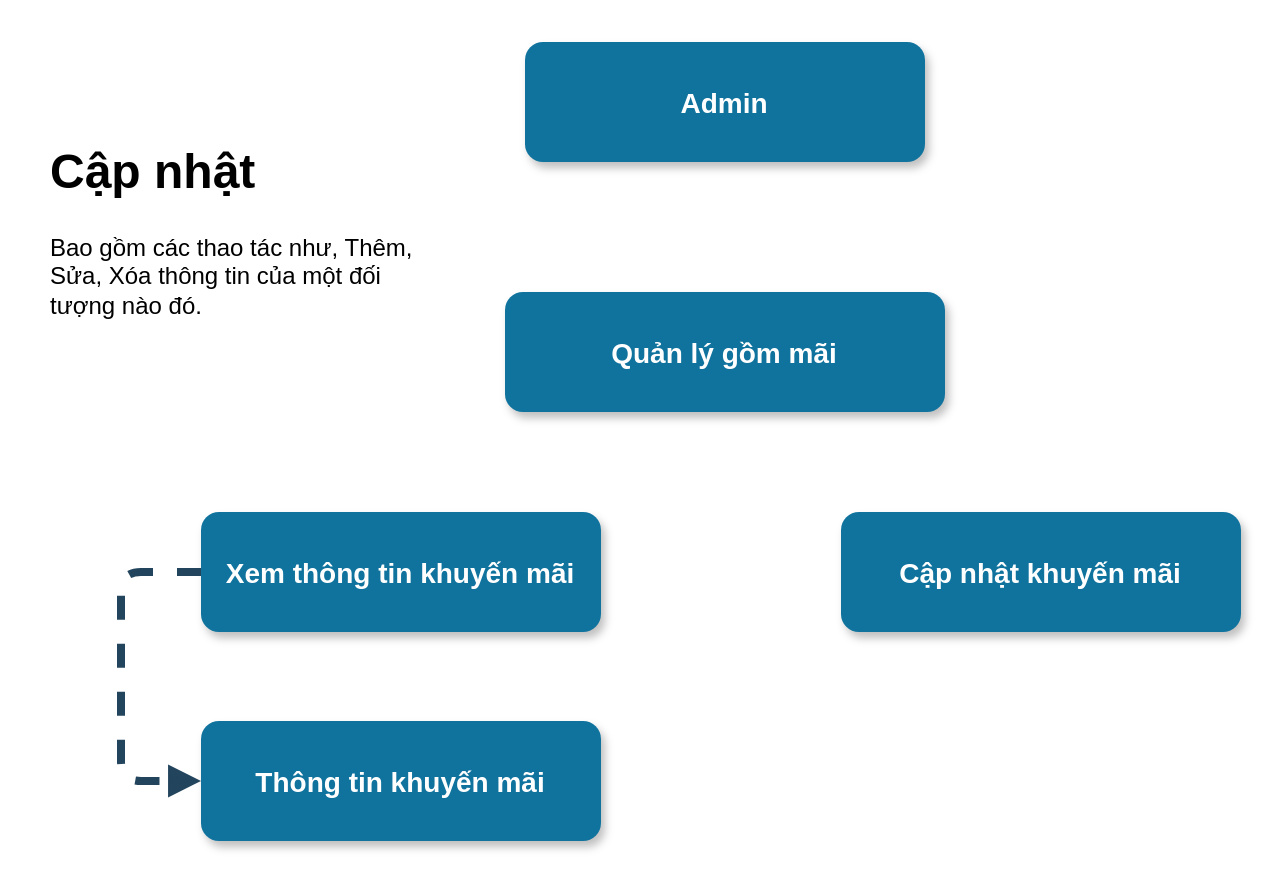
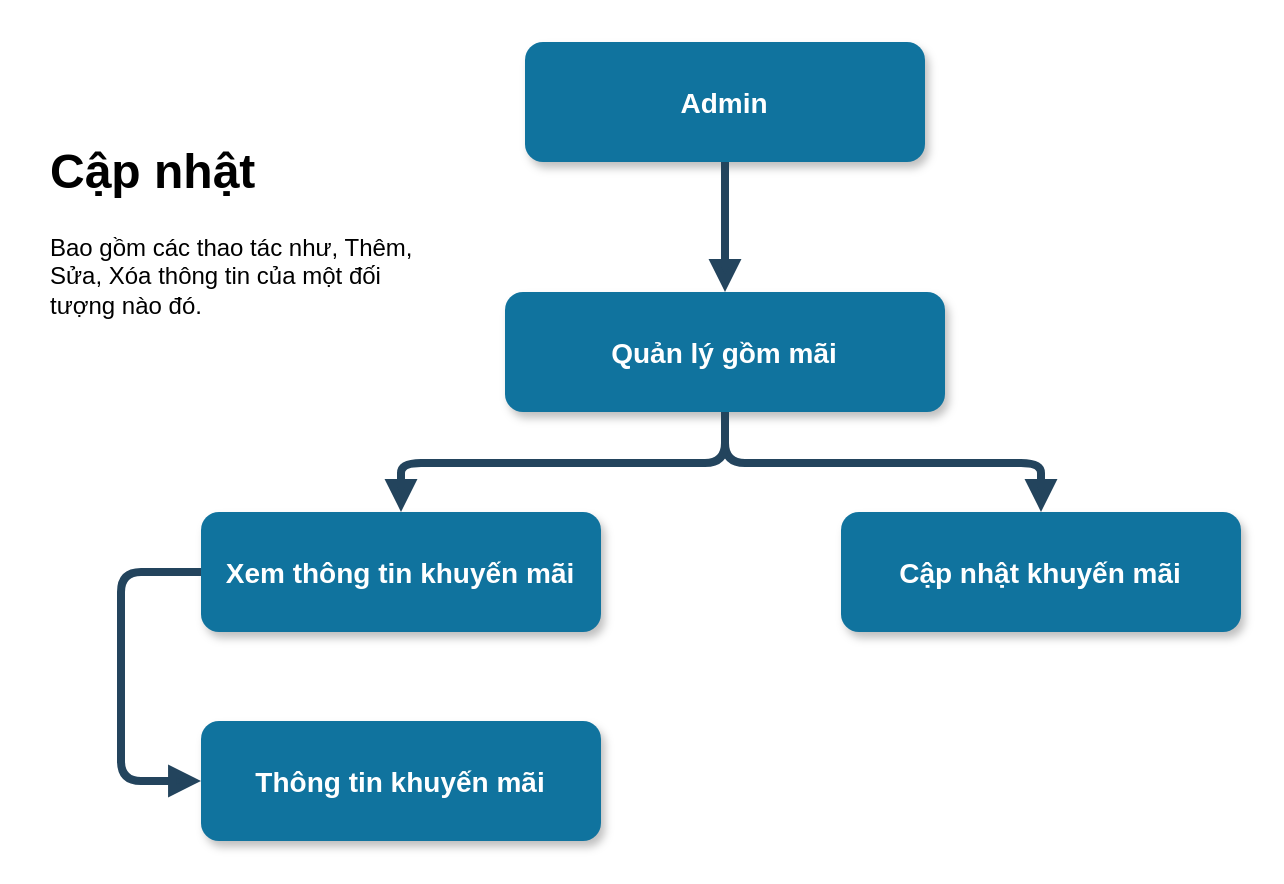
+ <mxCell id="6" value="" style="edgeStyle=elbowEdgeStyle;elbow=vertical;strokeWidth=4;endArrow=block;endFill=1;fontStyle=1;strokeColor=#23445D;" edge="1" parent="1" source="2" target="3"><mxGeometry x="22" y="165.5" width="100" height="100" as="geometry"><mxPoint x="-388" y="65.5" as="sourcePoint" /><mxPoint x="-288" y="-34.5" as="targetPoint" /></mxGeometry></mxCell>
+ <mxCell id="8" value="" style="edgeStyle=elbowEdgeStyle;elbow=vertical;strokeWidth=4;endArrow=block;endFill=1;fontStyle=1;strokeColor=#23445D;" edge="1" parent="1" source="3" target="4"><mxGeometry x="22" y="165.5" width="100" height="100" as="geometry"><mxPoint x="-388" y="65.5" as="sourcePoint" /><mxPoint x="-288" y="-34.5" as="targetPoint" /></mxGeometry></mxCell>
+ <mxCell id="7" value="" style="edgeStyle=elbowEdgeStyle;elbow=vertical;strokeWidth=4;endArrow=block;endFill=1;fontStyle=1;strokeColor=#23445D;" edge="1" parent="1" source="3" target="5"><mxGeometry x="22" y="165.5" width="100" height="100" as="geometry"><mxPoint x="-388" y="65.5" as="sourcePoint" /><mxPoint x="-288" y="-34.5" as="targetPoint" /></mxGeometry></mxCell>
- <mxCell id="11" value="" style="edgeStyle=elbowEdgeStyle;elbow=vertical;strokeWidth=4;endArrow=block;endFill=1;fontStyle=1;strokeColor=#23445D;exitX=0;exitY=0.5;exitDx=0;exitDy=0;entryX=0;entryY=0.5;entryDx=0;entryDy=0;dashed=1;" edge="1" parent="1" source="4" target="9"><mxGeometry x="22" y="165.5" width="100" height="100" as="geometry"><mxPoint x="372" y="216" as="sourcePoint" /><mxPoint x="60" y="266" as="targetPoint" /><Array as="points"><mxPoint x="60" y="380" /></Array></mxGeometry></mxCell>
+ <mxCell id="11" value="" style="edgeStyle=elbowEdgeStyle;elbow=vertical;strokeWidth=4;endArrow=block;endFill=1;fontStyle=1;strokeColor=#23445D;exitX=0;exitY=0.5;exitDx=0;exitDy=0;entryX=0;entryY=0.5;entryDx=0;entryDy=0;" edge="1" parent="1" source="4" target="9"><mxGeometry x="22" y="165.5" width="100" height="100" as="geometry"><mxPoint x="372" y="216" as="sourcePoint" /><mxPoint x="60" y="266" as="targetPoint" /><Array as="points"><mxPoint x="60" y="380" /></Array></mxGeometry></mxCell>
